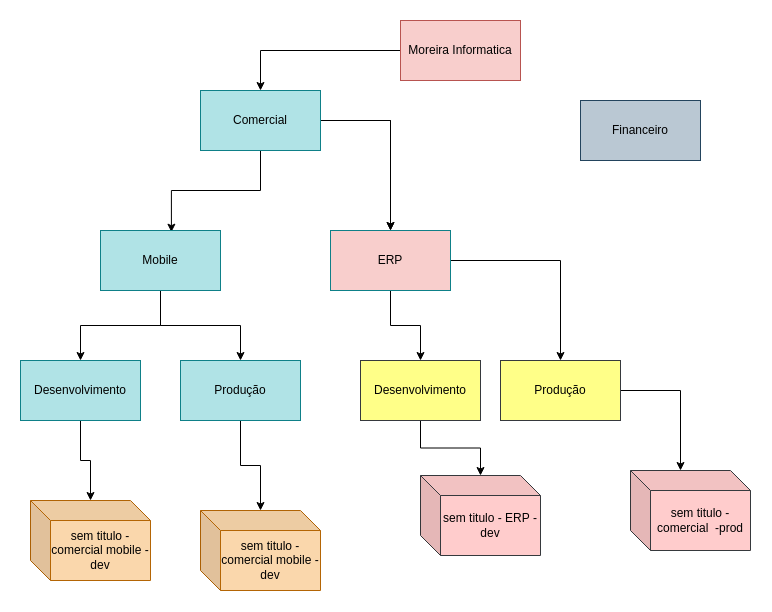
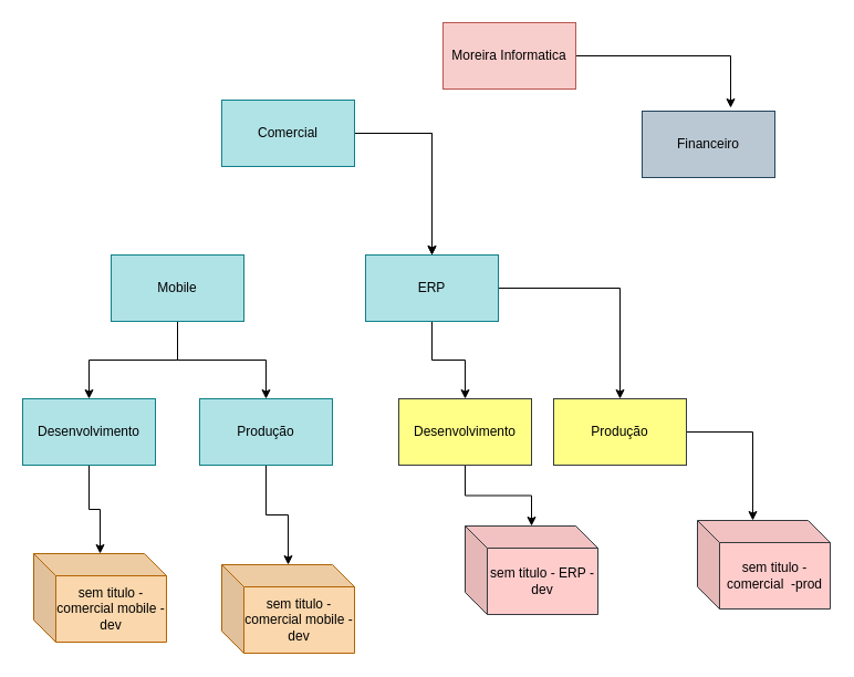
- <mxCell id="2" style="edgeStyle=orthogonalEdgeStyle;rounded=0;orthogonalLoop=1;jettySize=auto;html=1;" parent="1" source="3" target="7" edge="1"><mxGeometry relative="1" as="geometry" /></mxCell>
+ <mxCell id="2" style="edgeStyle=orthogonalEdgeStyle;rounded=0;orthogonalLoop=1;jettySize=auto;html=1;entryX=0.667;entryY=-0.05;entryDx=0;entryDy=0;entryPerimeter=0;" parent="1" source="3" target="8" edge="1"><mxGeometry relative="1" as="geometry" /></mxCell>
- <mxCell id="5" style="edgeStyle=orthogonalEdgeStyle;rounded=0;orthogonalLoop=1;jettySize=auto;html=1;entryX=0.591;entryY=0.028;entryDx=0;entryDy=0;entryPerimeter=0;" parent="1" source="7" target="11" edge="1"><mxGeometry relative="1" as="geometry" /></mxCell>
- <mxCell id="14" value="ERP" style="rounded=0;whiteSpace=wrap;html=1;fillColor=#f8cecc;strokeColor=#0e8088;" parent="1" vertex="1"><mxGeometry x="330" y="230" width="120" height="60" as="geometry" /></mxCell>
+ <mxCell id="14" value="ERP" style="rounded=0;whiteSpace=wrap;html=1;fillColor=#b0e3e6;strokeColor=#0e8088;" parent="1" vertex="1"><mxGeometry x="330" y="230" width="120" height="60" as="geometry" /></mxCell>
